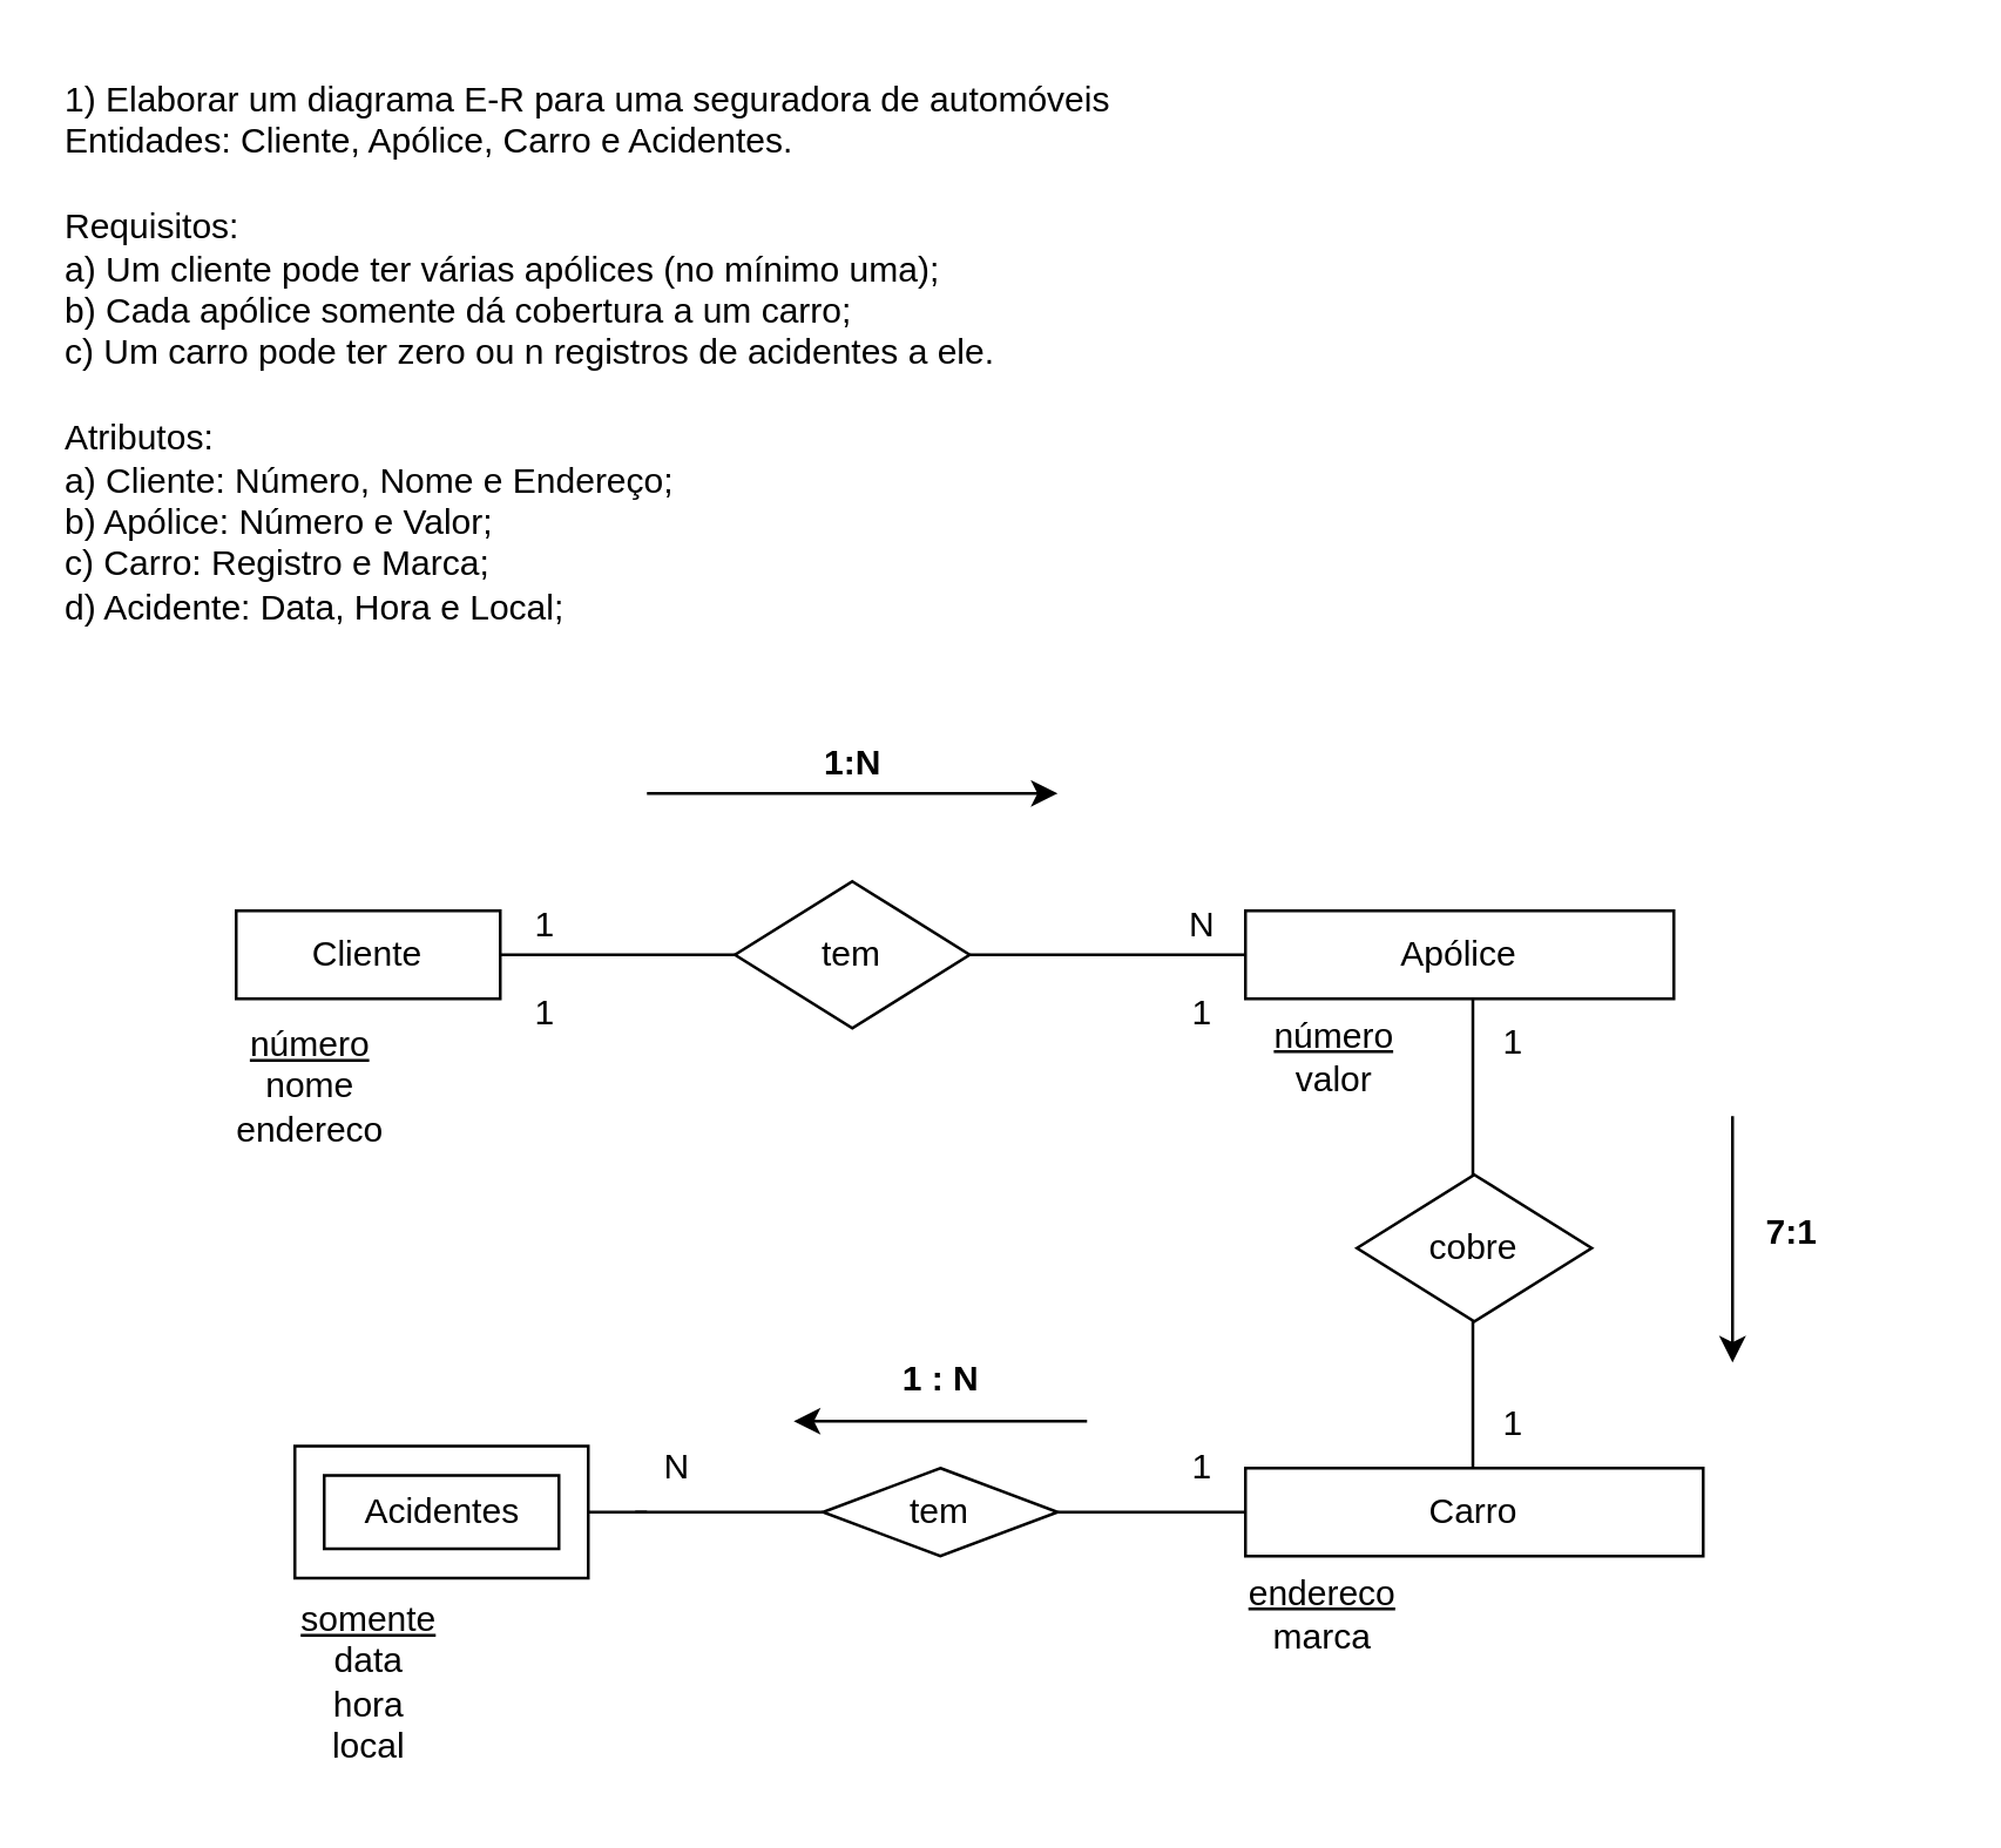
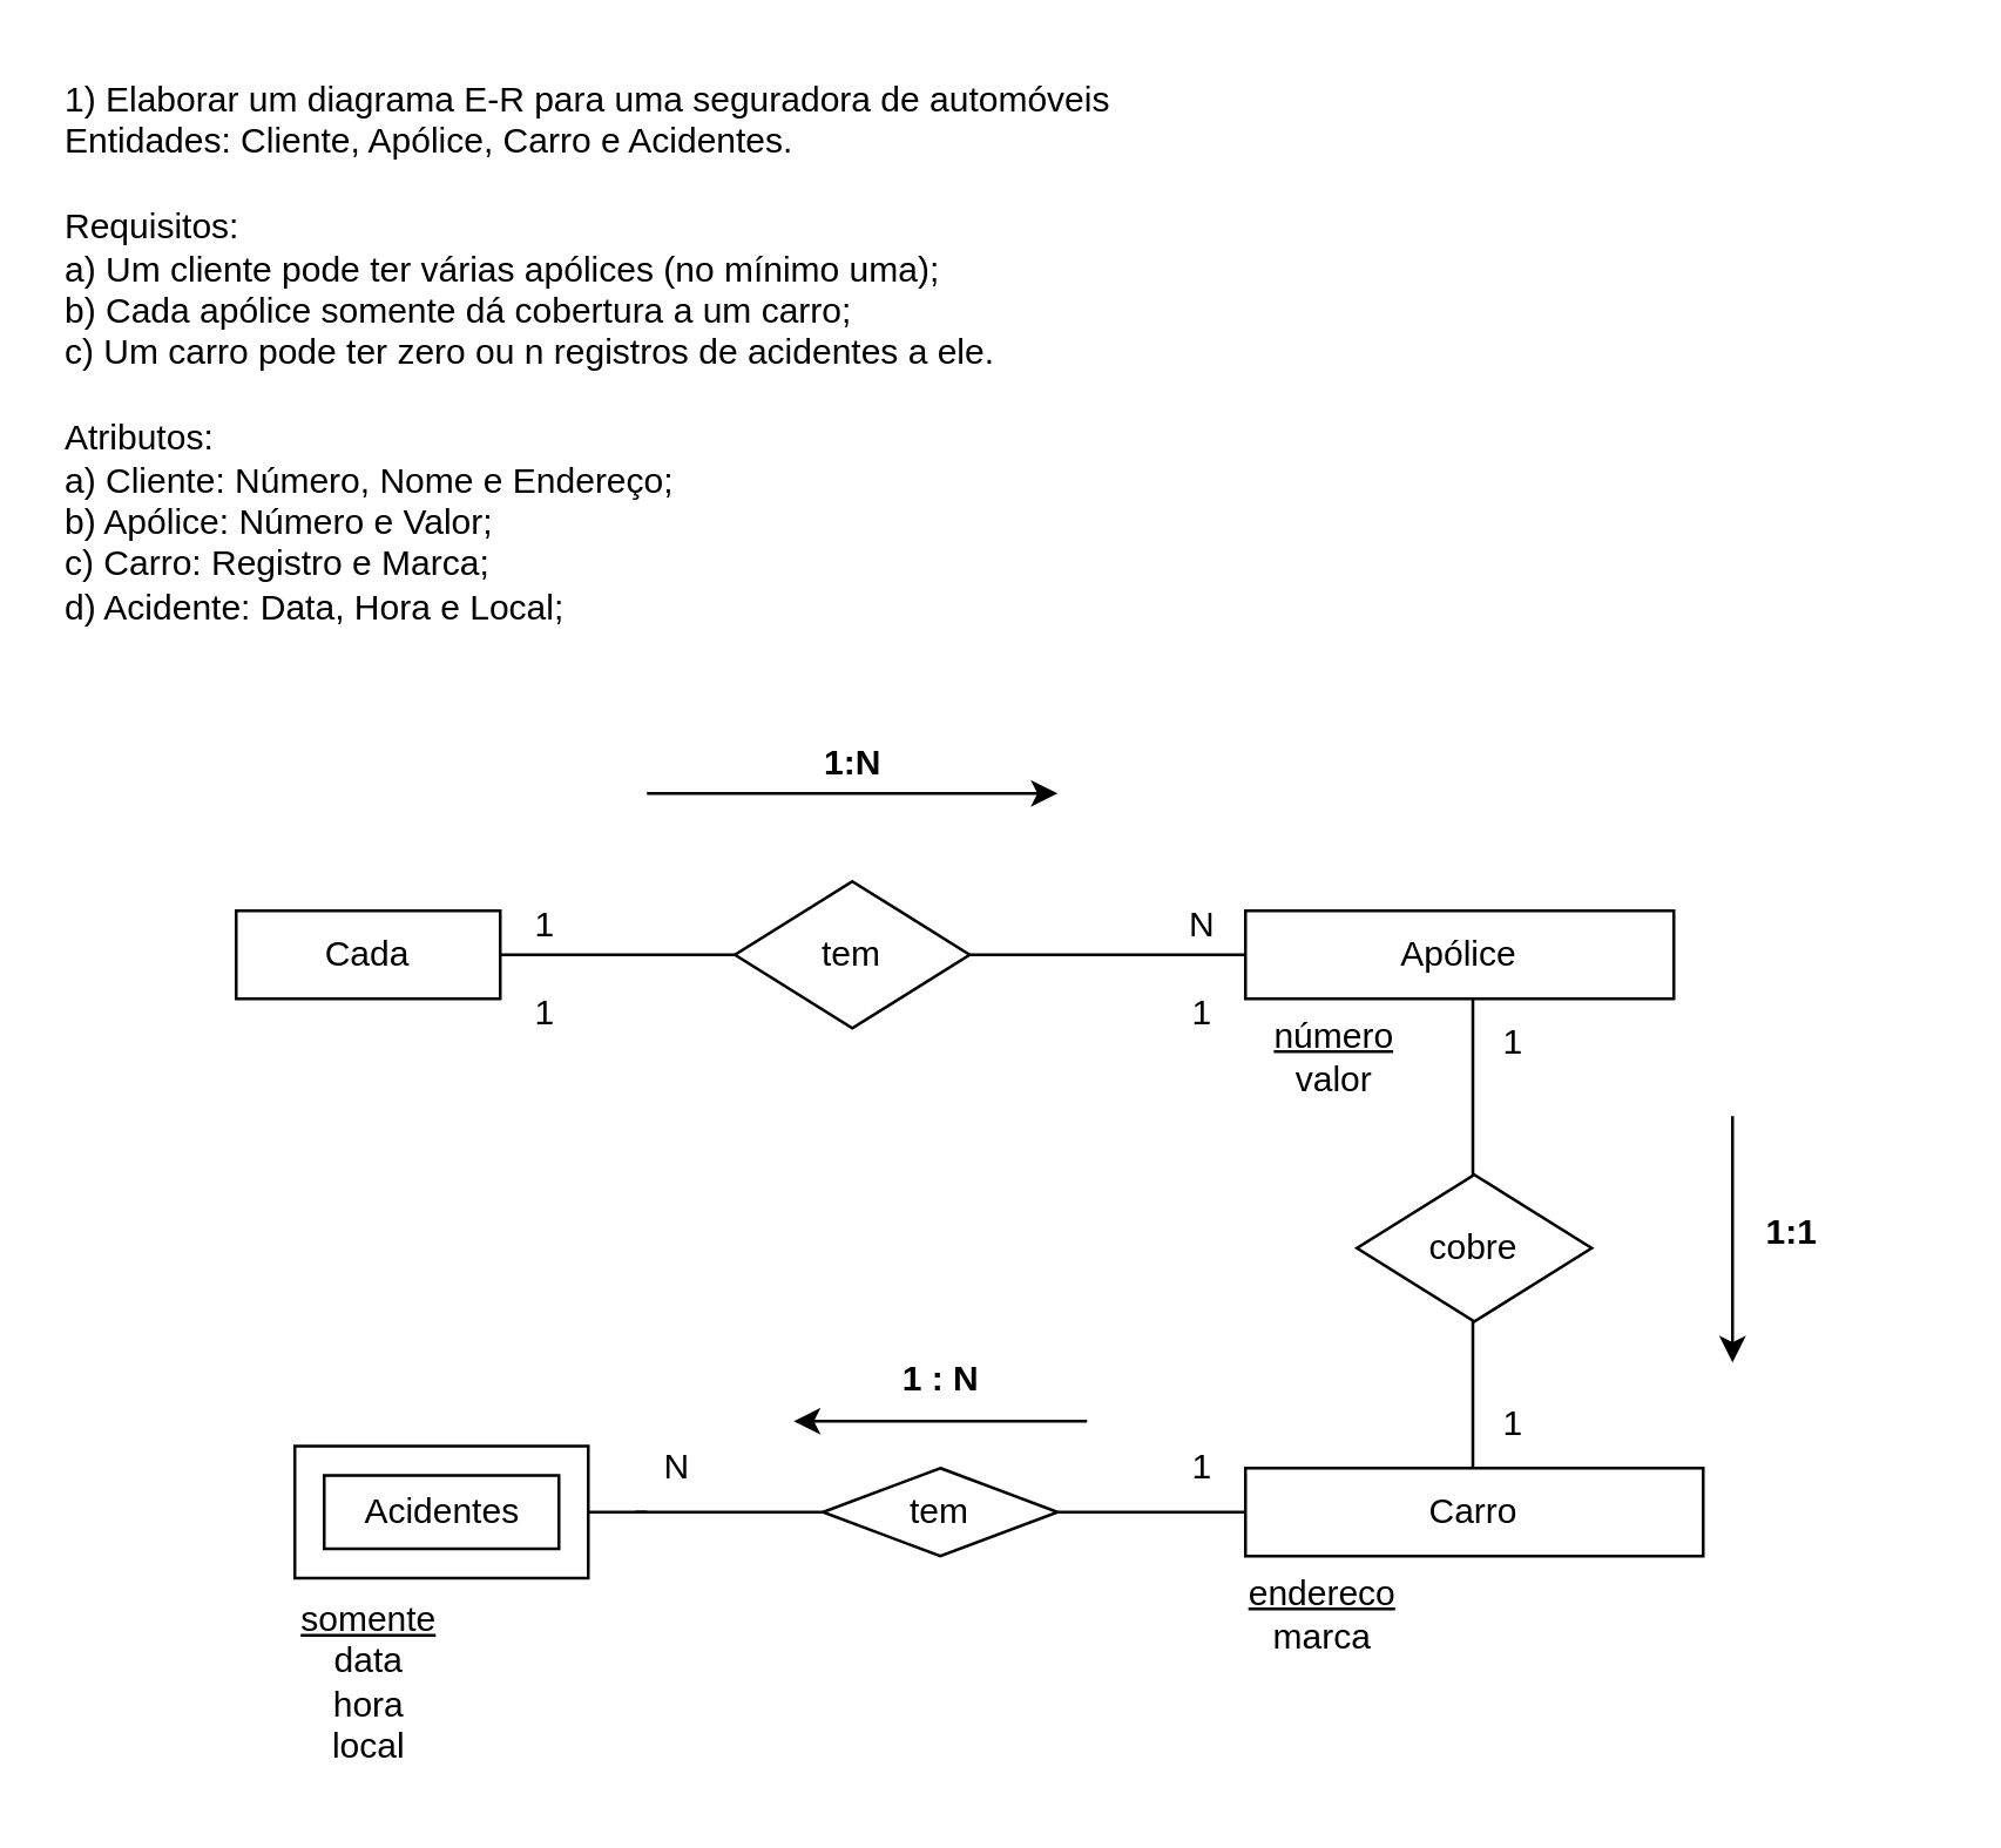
- <mxCell id="4" value="Cliente" style="rounded=0;whiteSpace=wrap;html=1;" parent="1" vertex="1"><mxGeometry x="80" y="310" width="90" height="30" as="geometry" /></mxCell>
+ <mxCell id="4" value="Cada" style="rounded=0;whiteSpace=wrap;html=1;" parent="1" vertex="1"><mxGeometry x="80" y="310" width="90" height="30" as="geometry" /></mxCell>
- <mxCell id="19" value="&lt;u&gt;número&lt;br&gt;&lt;/u&gt;nome&lt;br&gt;endereco" style="text;html=1;align=center;verticalAlign=middle;resizable=0;points=[];autosize=1;strokeColor=none;fillColor=none;" parent="1" vertex="1"><mxGeometry x="70" y="340" width="70" height="60" as="geometry" /></mxCell>
- <mxCell id="27" value="7:1" style="text;html=1;align=center;verticalAlign=middle;resizable=0;points=[];autosize=1;strokeColor=none;fillColor=none;fontStyle=1" parent="1" vertex="1"><mxGeometry x="590" y="405" width="40" height="30" as="geometry" /></mxCell>
+ <mxCell id="27" value="1:1" style="text;html=1;align=center;verticalAlign=middle;resizable=0;points=[];autosize=1;strokeColor=none;fillColor=none;fontStyle=1" parent="1" vertex="1"><mxGeometry x="590" y="405" width="40" height="30" as="geometry" /></mxCell>
